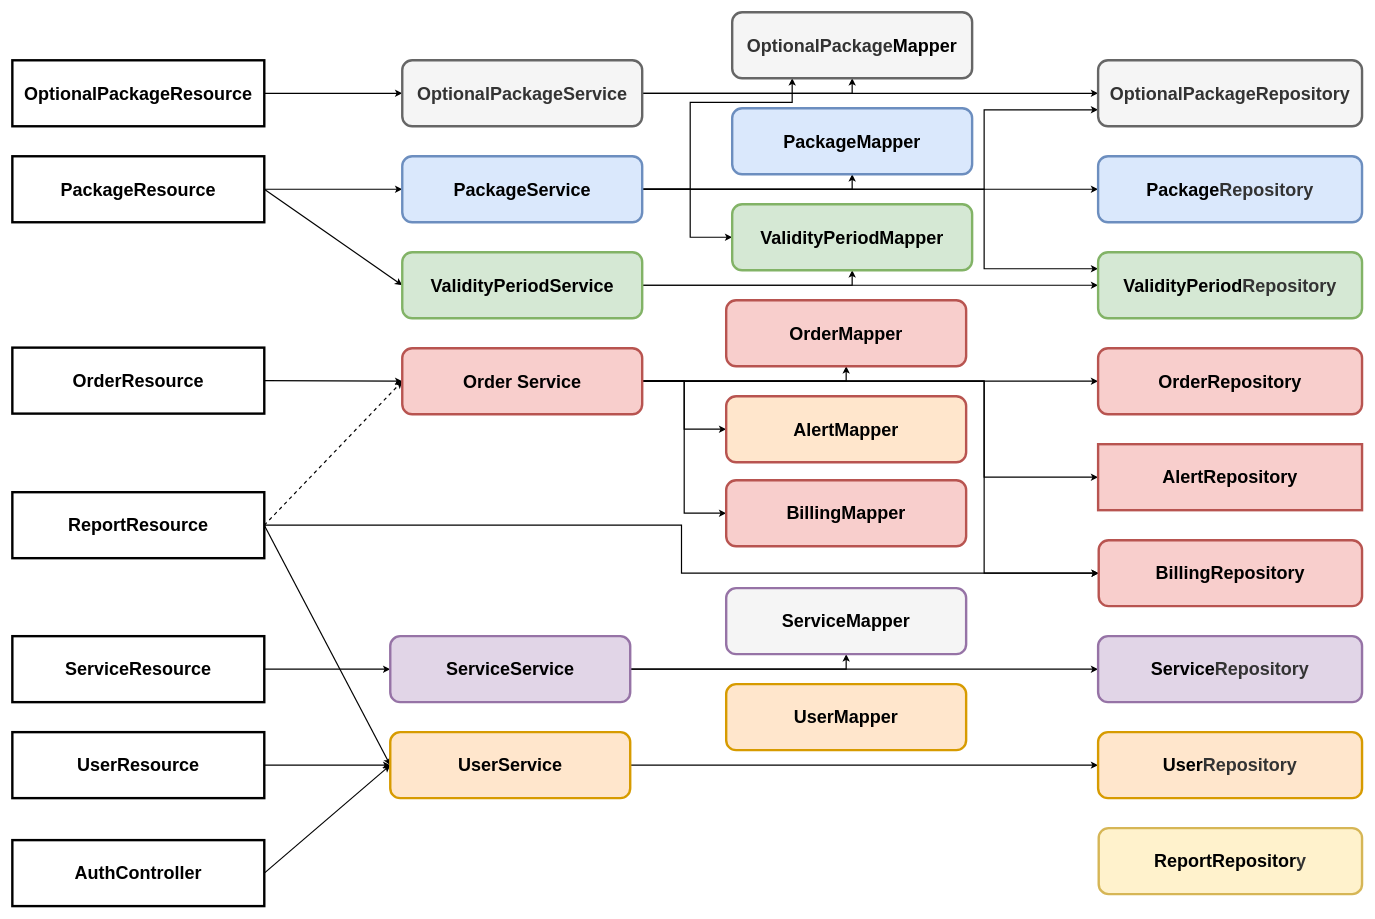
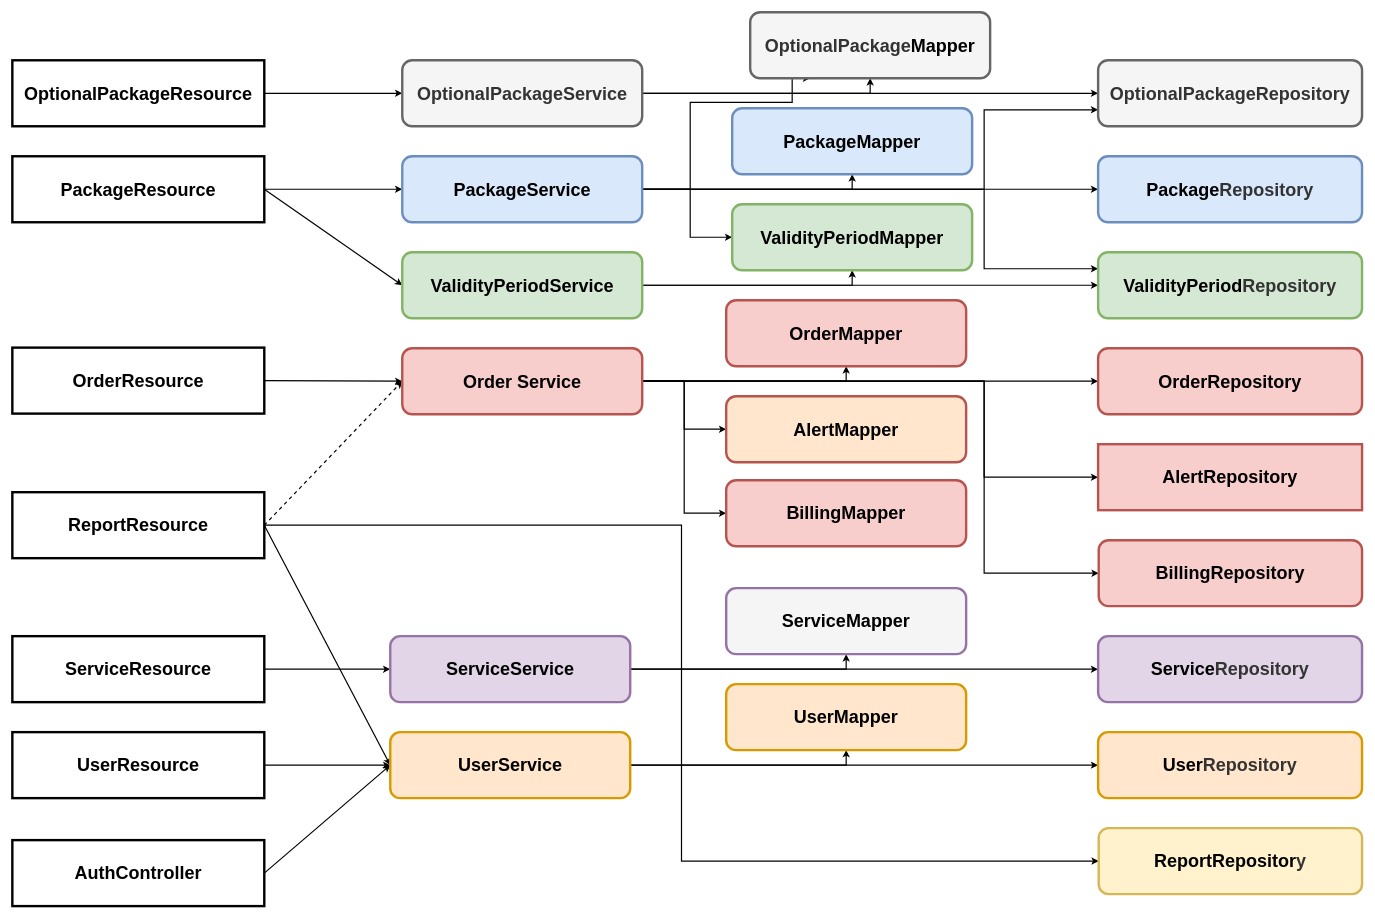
- <mxCell id="46" value="OptionalPackage&lt;span style=&quot;color: rgb(0 , 0 , 0)&quot;&gt;Mapper&lt;/span&gt;" style="rounded=1;whiteSpace=wrap;html=1;fontSize=30;fillColor=#f5f5f5;strokeColor=#666666;fontColor=#333333;fontStyle=1;strokeWidth=4;" vertex="1" parent="1"><mxGeometry x="1220" y="20" width="400" height="110" as="geometry" /></mxCell>
+ <mxCell id="46" value="OptionalPackage&lt;span style=&quot;color: rgb(0 , 0 , 0)&quot;&gt;Mapper&lt;/span&gt;" style="rounded=1;whiteSpace=wrap;html=1;fontSize=30;fillColor=#f5f5f5;strokeColor=#666666;fontColor=#333333;fontStyle=1;strokeWidth=4;" vertex="1" parent="1"><mxGeometry x="1250" y="20" width="400" height="110" as="geometry" /></mxCell>
- <mxCell id="6" style="edgeStyle=orthogonalEdgeStyle;rounded=0;orthogonalLoop=1;jettySize=auto;html=1;exitX=1;exitY=0.5;exitDx=0;exitDy=0;strokeWidth=2;fontStyle=1;" edge="1" parent="1" source="7" target="61"><mxGeometry relative="1" as="geometry" /></mxCell>
+ <mxCell id="6" style="edgeStyle=orthogonalEdgeStyle;rounded=0;orthogonalLoop=1;jettySize=auto;html=1;exitX=1;exitY=0.5;exitDx=0;exitDy=0;entryX=0;entryY=0.5;entryDx=0;entryDy=0;strokeWidth=2;fontStyle=1" edge="1" parent="1" source="7" target="42"><mxGeometry relative="1" as="geometry" /></mxCell>
+ <mxCell id="37" style="edgeStyle=orthogonalEdgeStyle;rounded=0;orthogonalLoop=1;jettySize=auto;html=1;exitX=1;exitY=0.5;exitDx=0;exitDy=0;entryX=0.5;entryY=1;entryDx=0;entryDy=0;strokeWidth=2;fontStyle=1" edge="1" parent="1" source="38" target="49"><mxGeometry relative="1" as="geometry" /></mxCell>
